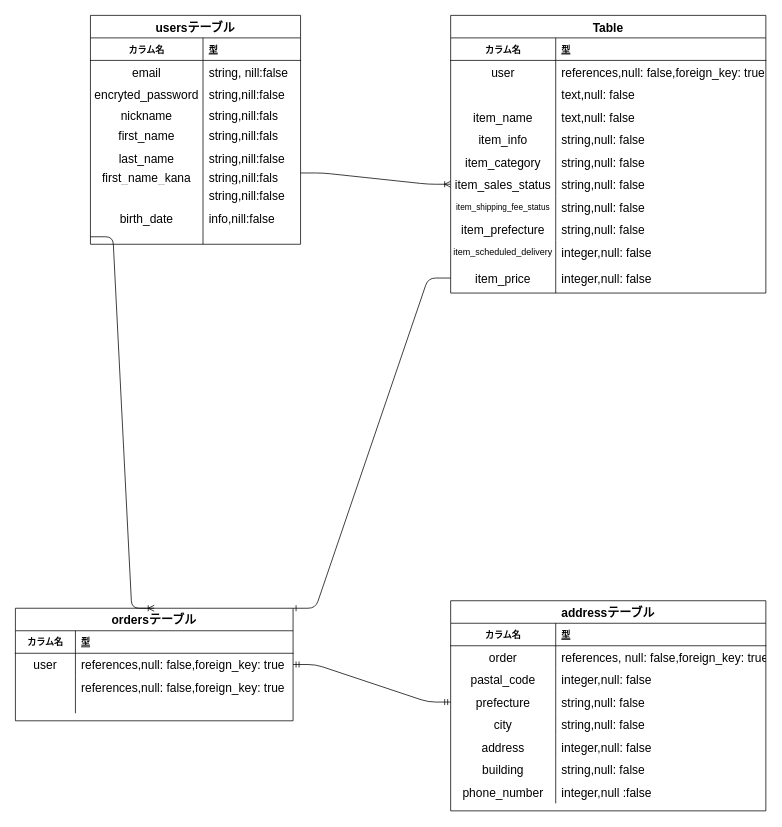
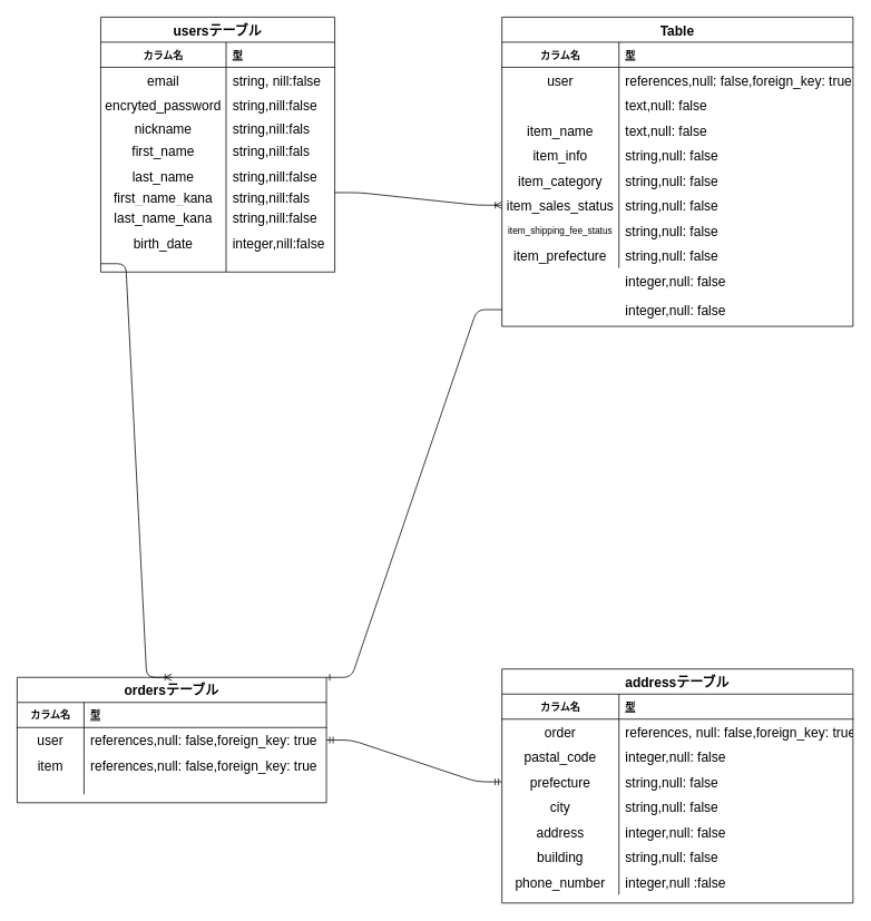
+ <mxCell id="25" value="last_name_kana" style="shape=partialRectangle;connectable=0;fillColor=none;top=0;left=0;bottom=0;right=0;editable=1;overflow=hidden;fontSize=16;" vertex="1" parent="24"><mxGeometry width="150" height="30" as="geometry" /></mxCell>
- <mxCell id="29" value="info,nill:false" style="shape=partialRectangle;connectable=0;fillColor=none;top=0;left=0;bottom=0;right=0;align=left;spacingLeft=6;overflow=hidden;fontSize=16;" parent="27" vertex="1"><mxGeometry x="150" width="130" height="30" as="geometry" /></mxCell>
+ <mxCell id="29" value="integer,nill:false" style="shape=partialRectangle;connectable=0;fillColor=none;top=0;left=0;bottom=0;right=0;align=left;spacingLeft=6;overflow=hidden;fontSize=16;" parent="27" vertex="1"><mxGeometry x="150" width="130" height="30" as="geometry" /></mxCell>
- <mxCell id="62" value="item_scheduled_delivery" style="shape=partialRectangle;connectable=0;fillColor=none;top=0;left=0;bottom=0;right=0;editable=1;overflow=hidden;fontSize=12;" vertex="1" parent="61"><mxGeometry width="140" height="30" as="geometry" /></mxCell>
- <mxCell id="65" value="item_price" style="shape=partialRectangle;connectable=0;fillColor=none;top=0;left=0;bottom=0;right=0;editable=1;overflow=hidden;fontSize=16;" vertex="1" parent="64"><mxGeometry width="140" height="40" as="geometry" /></mxCell>
+ <mxCell id="100" value="item" style="shape=partialRectangle;connectable=0;fillColor=none;top=0;left=0;bottom=0;right=0;editable=1;overflow=hidden;fontSize=16;" vertex="1" parent="99"><mxGeometry width="80" height="30" as="geometry" /></mxCell>
